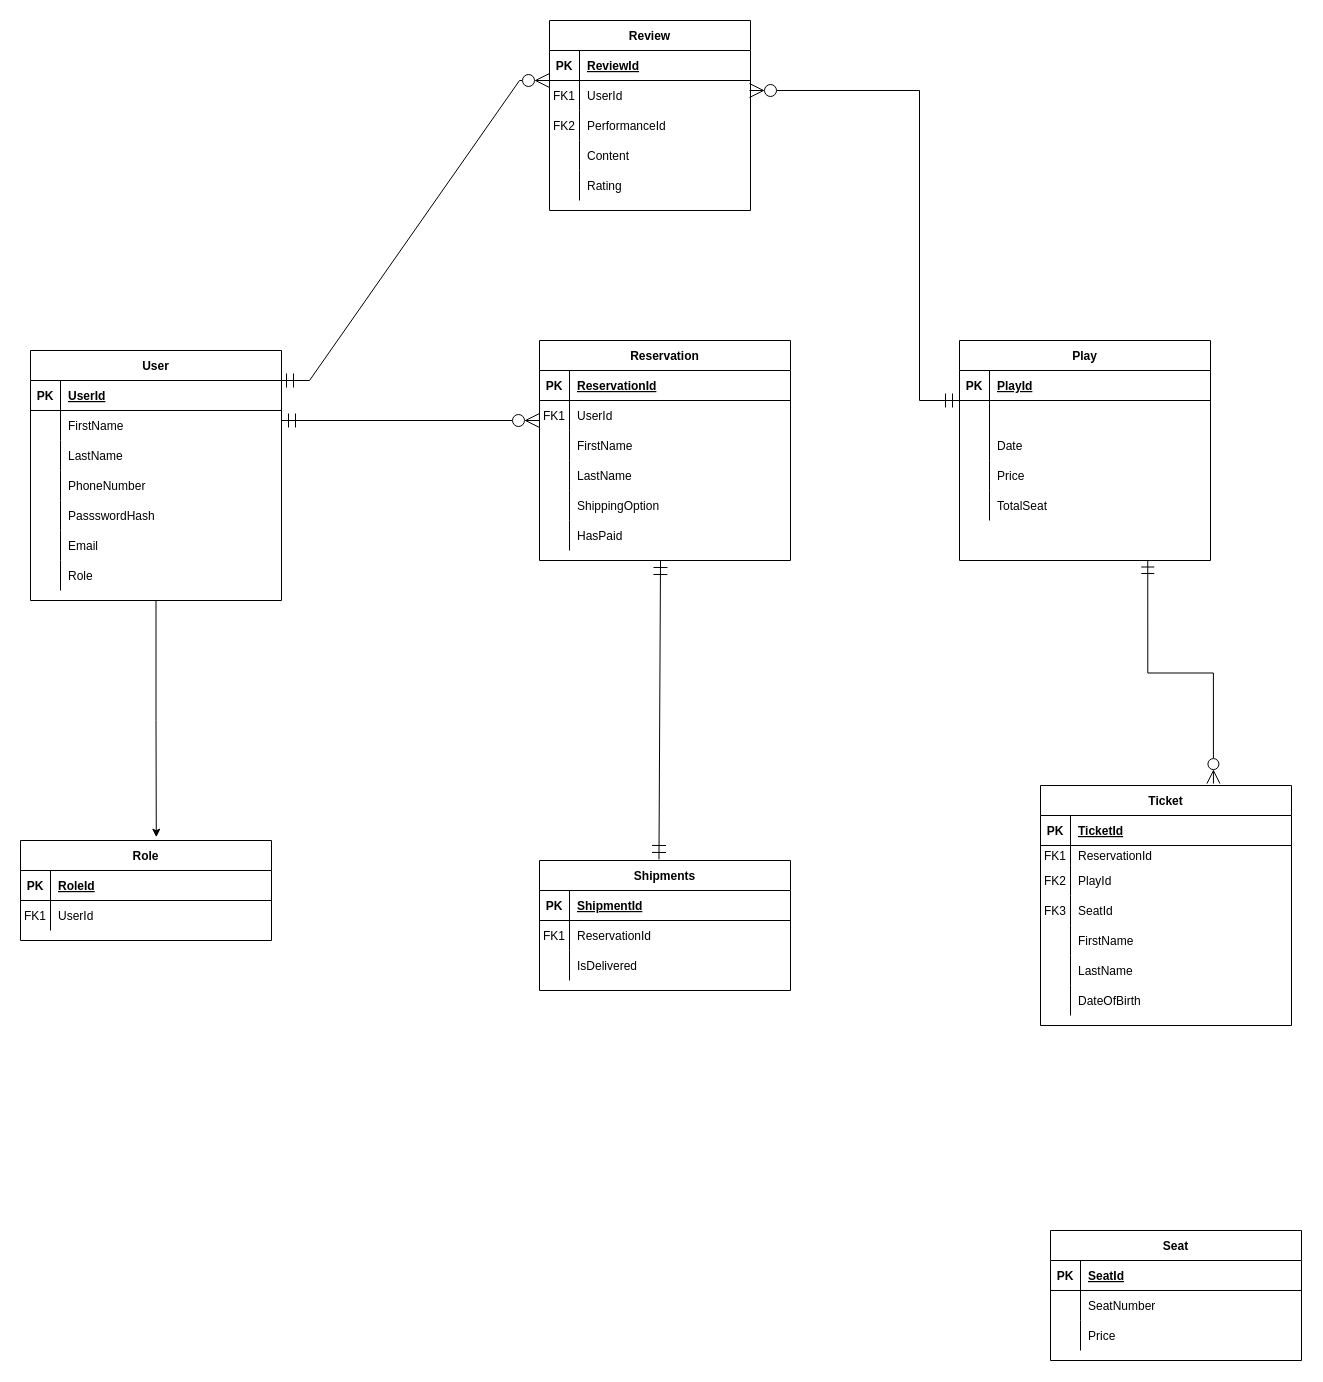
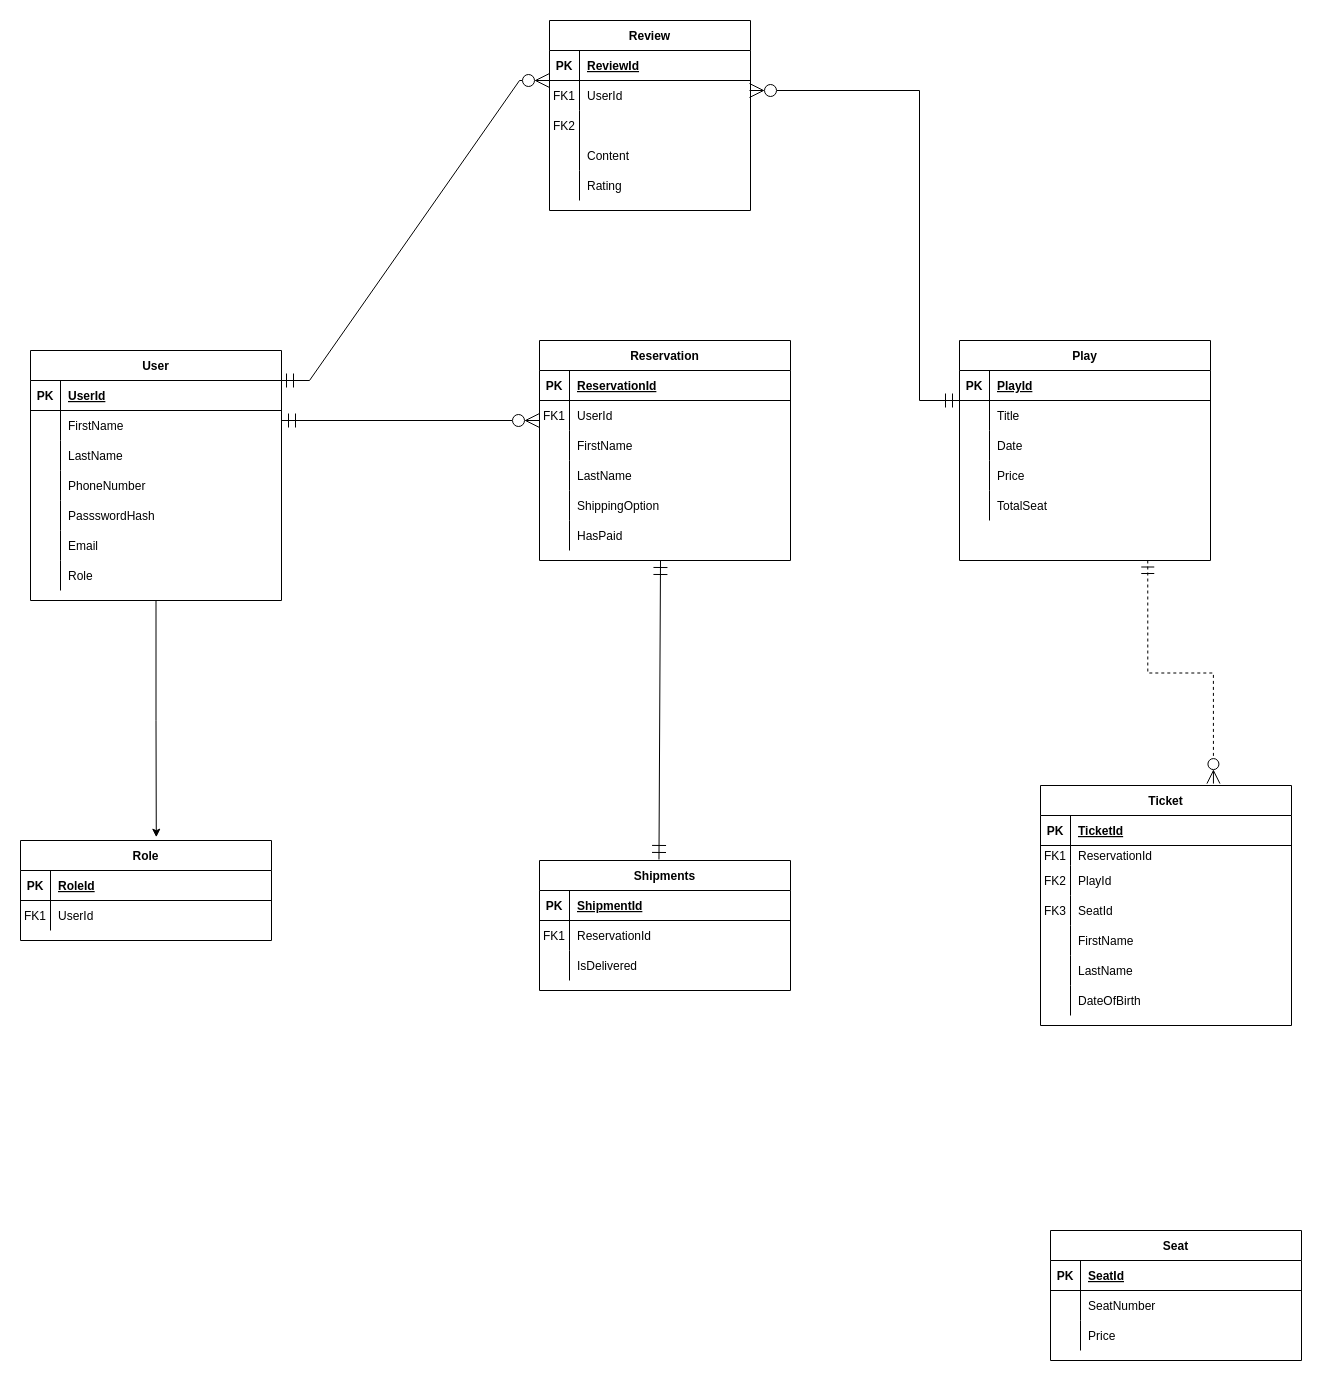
- <mxCell id="64" value="PerformanceId" style="shape=partialRectangle;overflow=hidden;connectable=0;fillColor=none;top=0;left=0;bottom=0;right=0;align=left;spacingLeft=6;" parent="62" vertex="1"><mxGeometry x="30" width="171" height="30" as="geometry"><mxRectangle width="171" height="30" as="alternateBounds" /></mxGeometry></mxCell>
+ <mxCell id="38" value="Title" style="shape=partialRectangle;overflow=hidden;connectable=0;fillColor=none;top=0;left=0;bottom=0;right=0;align=left;spacingLeft=6;" parent="36" vertex="1"><mxGeometry x="30" width="221" height="30" as="geometry"><mxRectangle width="221" height="30" as="alternateBounds" /></mxGeometry></mxCell>
- <mxCell id="31" style="edgeStyle=orthogonalEdgeStyle;rounded=0;orthogonalLoop=1;jettySize=auto;html=1;exitX=0.75;exitY=1;exitDx=0;exitDy=0;endArrow=ERzeroToMany;endFill=0;endSize=11;startSize=11;startArrow=ERmandOne;startFill=0;entryX=0.689;entryY=-0.008;entryDx=0;entryDy=0;entryPerimeter=0;" parent="1" source="32" target="104" edge="1"><mxGeometry relative="1" as="geometry"><mxPoint x="1210" y="780" as="targetPoint" /></mxGeometry></mxCell>
+ <mxCell id="31" style="edgeStyle=orthogonalEdgeStyle;rounded=0;orthogonalLoop=1;jettySize=auto;html=1;exitX=0.75;exitY=1;exitDx=0;exitDy=0;endArrow=ERzeroToMany;endFill=0;endSize=11;startSize=11;startArrow=ERmandOne;startFill=0;entryX=0.689;entryY=-0.008;entryDx=0;entryDy=0;entryPerimeter=0;dashed=1;" parent="1" source="32" target="104" edge="1"><mxGeometry relative="1" as="geometry"><mxPoint x="1210" y="780" as="targetPoint" /></mxGeometry></mxCell>
